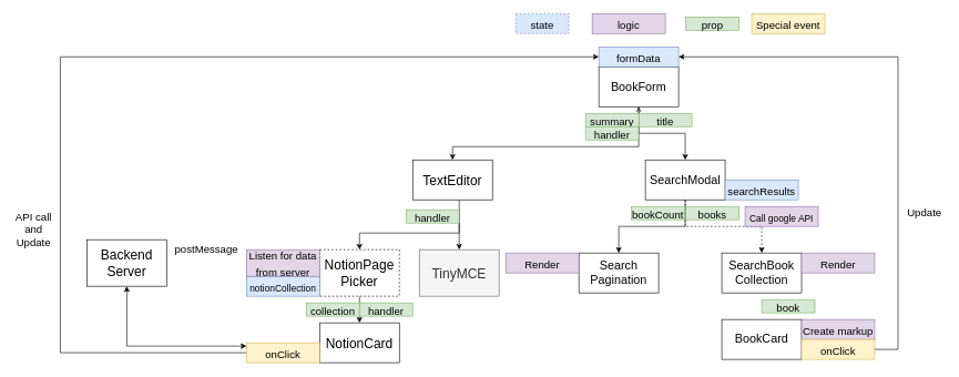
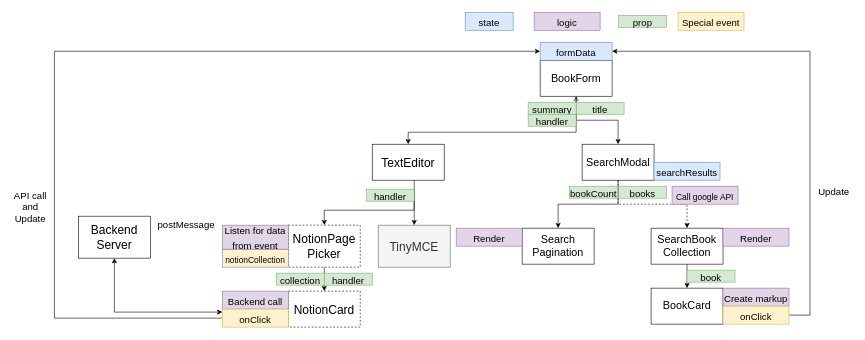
- <mxCell id="23" value="&lt;font style=&quot;font-size: 16px;&quot;&gt;state&lt;/font&gt;" style="rounded=0;whiteSpace=wrap;html=1;fontSize=20;fillColor=#dae8fc;strokeColor=#6c8ebf;dashed=1;" vertex="1" parent="1"><mxGeometry x="775" y="20" width="80" height="30" as="geometry" /></mxCell>
+ <mxCell id="23" value="&lt;font style=&quot;font-size: 16px;&quot;&gt;state&lt;/font&gt;" style="rounded=0;whiteSpace=wrap;html=1;fontSize=20;fillColor=#dae8fc;strokeColor=#6c8ebf;" vertex="1" parent="1"><mxGeometry x="775" y="20" width="80" height="30" as="geometry" /></mxCell>
- <mxCell id="39" value="&lt;div style=&quot;&quot;&gt;&lt;span style=&quot;background-color: initial;&quot;&gt;&lt;font style=&quot;font-size: 16px;&quot;&gt;Listen for data from server&lt;/font&gt;&lt;/span&gt;&lt;/div&gt;" style="rounded=0;whiteSpace=wrap;html=1;fontSize=20;fillColor=#e1d5e7;strokeColor=#9673a6;align=center;" vertex="1" parent="1"><mxGeometry x="370" y="375" width="110" height="40" as="geometry" /></mxCell>
+ <mxCell id="39" value="&lt;div style=&quot;&quot;&gt;&lt;span style=&quot;background-color: initial;&quot;&gt;&lt;font style=&quot;font-size: 16px;&quot;&gt;Listen for data from event&lt;/font&gt;&lt;/span&gt;&lt;/div&gt;" style="rounded=0;whiteSpace=wrap;html=1;fontSize=20;fillColor=#e1d5e7;strokeColor=#9673a6;align=center;" vertex="1" parent="1"><mxGeometry x="370" y="375" width="110" height="40" as="geometry" /></mxCell>
- <mxCell id="38" value="&lt;font style=&quot;font-size: 14px;&quot;&gt;notionCollection&lt;/font&gt;" style="rounded=0;whiteSpace=wrap;html=1;fontSize=20;fillColor=#dae8fc;strokeColor=#6c8ebf;" vertex="1" parent="1"><mxGeometry x="370" y="415" width="110" height="30" as="geometry" /></mxCell>
+ <mxCell id="38" value="&lt;font style=&quot;font-size: 14px;&quot;&gt;notionCollection&lt;/font&gt;" style="rounded=0;whiteSpace=wrap;html=1;fontSize=20;fillColor=#fff2cc;strokeColor=#6c8ebf;" vertex="1" parent="1"><mxGeometry x="370" y="415" width="110" height="30" as="geometry" /></mxCell>
+ <mxCell id="14" value="" style="edgeStyle=orthogonalEdgeStyle;rounded=0;orthogonalLoop=1;jettySize=auto;html=1;fontSize=16;" edge="1" parent="1" source="15" target="20"><mxGeometry relative="1" as="geometry" /></mxCell>
+ <mxCell id="42" value="&lt;span style=&quot;font-size: 16px;&quot;&gt;Backend call&lt;/span&gt;" style="rounded=0;whiteSpace=wrap;html=1;fontSize=20;fillColor=#e1d5e7;strokeColor=#9673a6;" vertex="1" parent="1"><mxGeometry x="370" y="485" width="110" height="30" as="geometry" /></mxCell>
- <mxCell id="37" value="&lt;span style=&quot;font-size: 20px;&quot;&gt;NotionCard&lt;/span&gt;" style="rounded=0;whiteSpace=wrap;html=1;" vertex="1" parent="1"><mxGeometry x="480" y="485" width="120" height="60" as="geometry" /></mxCell>
+ <mxCell id="37" value="&lt;span style=&quot;font-size: 20px;&quot;&gt;NotionCard&lt;/span&gt;" style="rounded=0;whiteSpace=wrap;html=1;dashed=1;" vertex="1" parent="1"><mxGeometry x="480" y="485" width="120" height="60" as="geometry" /></mxCell>
